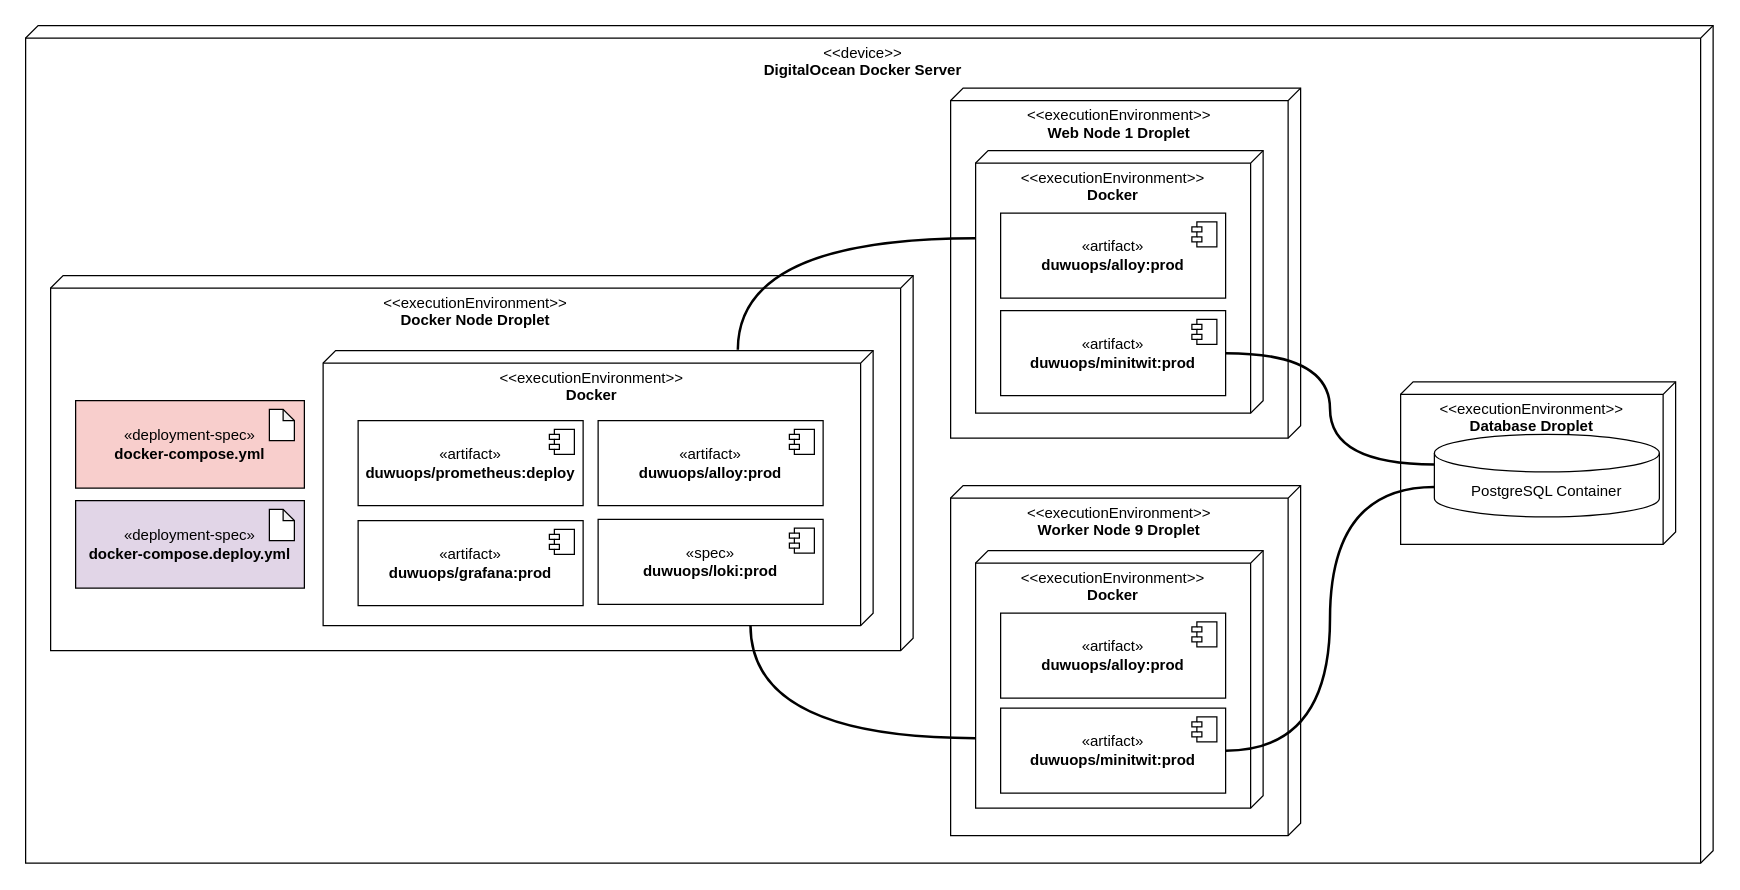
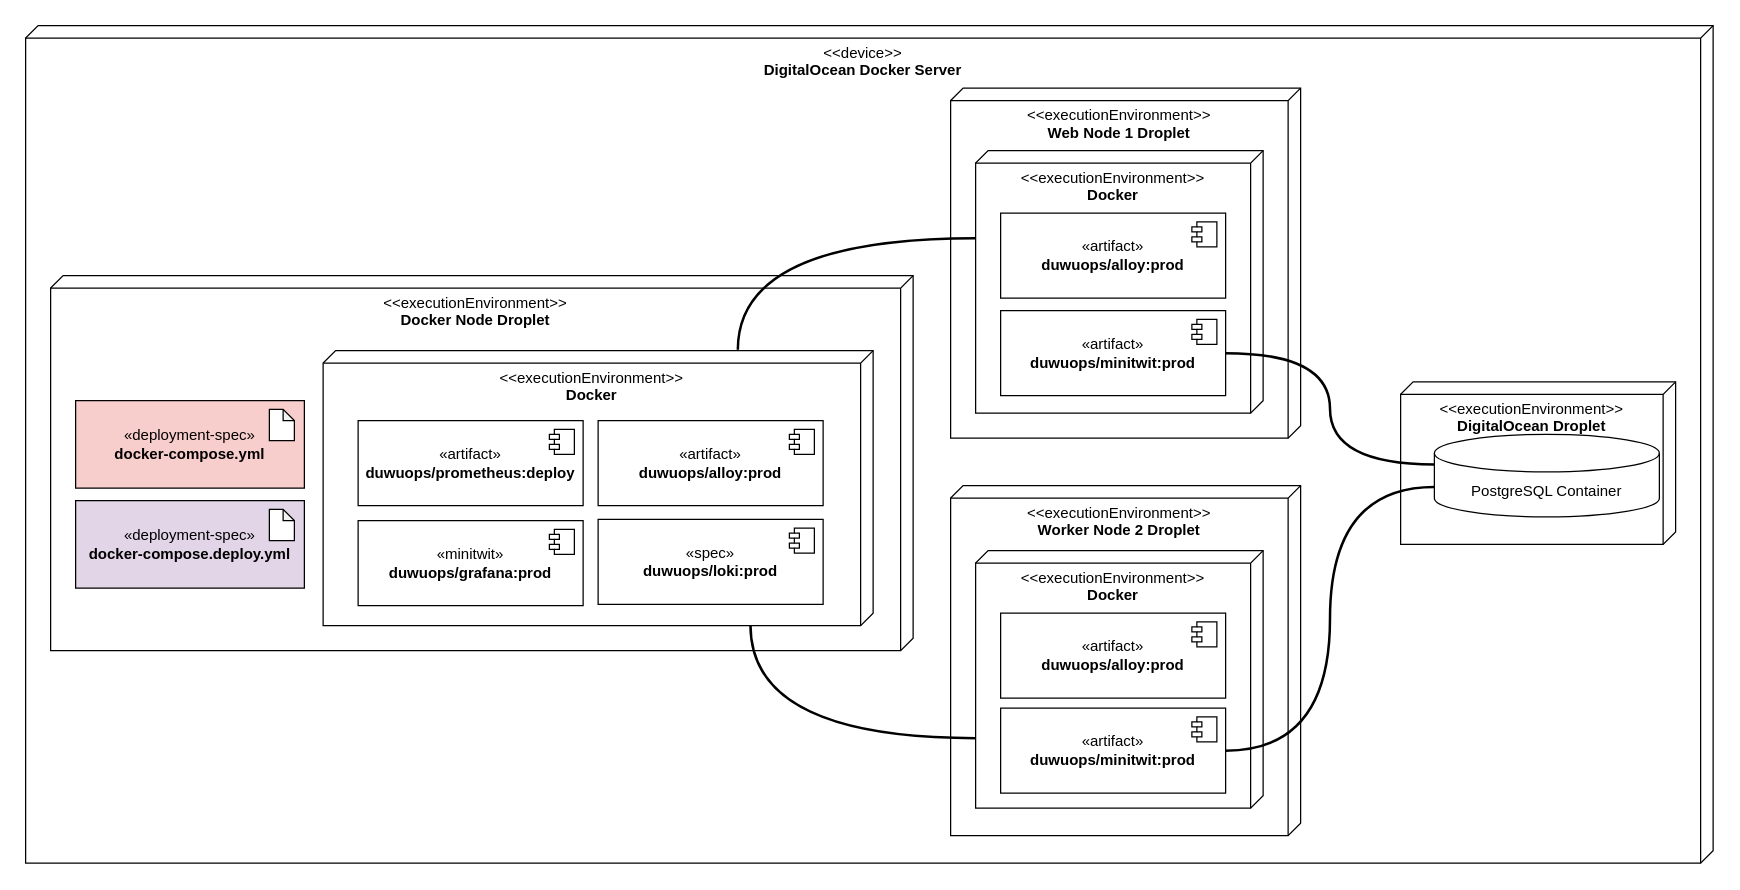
- <mxCell id="11" value="&amp;lt;&amp;lt;executionEnvironment&amp;gt;&amp;gt;&lt;br&gt;&lt;b&gt;Database Droplet&lt;/b&gt;" style="verticalAlign=top;align=center;spacingTop=8;spacingLeft=2;spacingRight=12;shape=cube;size=10;direction=south;fontStyle=0;html=1;whiteSpace=wrap;" vertex="1" parent="10"><mxGeometry width="220" height="130" as="geometry" /></mxCell>
+ <mxCell id="11" value="&amp;lt;&amp;lt;executionEnvironment&amp;gt;&amp;gt;&lt;br&gt;&lt;b&gt;DigitalOcean Droplet&lt;/b&gt;" style="verticalAlign=top;align=center;spacingTop=8;spacingLeft=2;spacingRight=12;shape=cube;size=10;direction=south;fontStyle=0;html=1;whiteSpace=wrap;" vertex="1" parent="10"><mxGeometry width="220" height="130" as="geometry" /></mxCell>
- <mxCell id="4" value="&amp;lt;&amp;lt;executionEnvironment&amp;gt;&amp;gt;&lt;br&gt;&lt;b&gt;Worker Node 9&amp;nbsp;&lt;/b&gt;&lt;b&gt;Droplet&lt;/b&gt;" style="verticalAlign=top;align=center;spacingTop=8;spacingLeft=2;spacingRight=12;shape=cube;size=10;direction=south;fontStyle=0;html=1;whiteSpace=wrap;" vertex="1" parent="3"><mxGeometry width="280" height="280" as="geometry" /></mxCell>
+ <mxCell id="4" value="&amp;lt;&amp;lt;executionEnvironment&amp;gt;&amp;gt;&lt;br&gt;&lt;b&gt;Worker Node 2&amp;nbsp;&lt;/b&gt;&lt;b&gt;Droplet&lt;/b&gt;" style="verticalAlign=top;align=center;spacingTop=8;spacingLeft=2;spacingRight=12;shape=cube;size=10;direction=south;fontStyle=0;html=1;whiteSpace=wrap;" vertex="1" parent="3"><mxGeometry width="280" height="280" as="geometry" /></mxCell>
- <mxCell id="31" value="«artifact»&lt;br&gt;&lt;b&gt;duwuops/grafana:prod&lt;/b&gt;" style="html=1;dropTarget=0;whiteSpace=wrap;" vertex="1" parent="29"><mxGeometry x="28" y="136" width="180" height="68" as="geometry" /></mxCell>
+ <mxCell id="31" value="«minitwit»&lt;br&gt;&lt;b&gt;duwuops/grafana:prod&lt;/b&gt;" style="html=1;dropTarget=0;whiteSpace=wrap;" vertex="1" parent="29"><mxGeometry x="28" y="136" width="180" height="68" as="geometry" /></mxCell>
